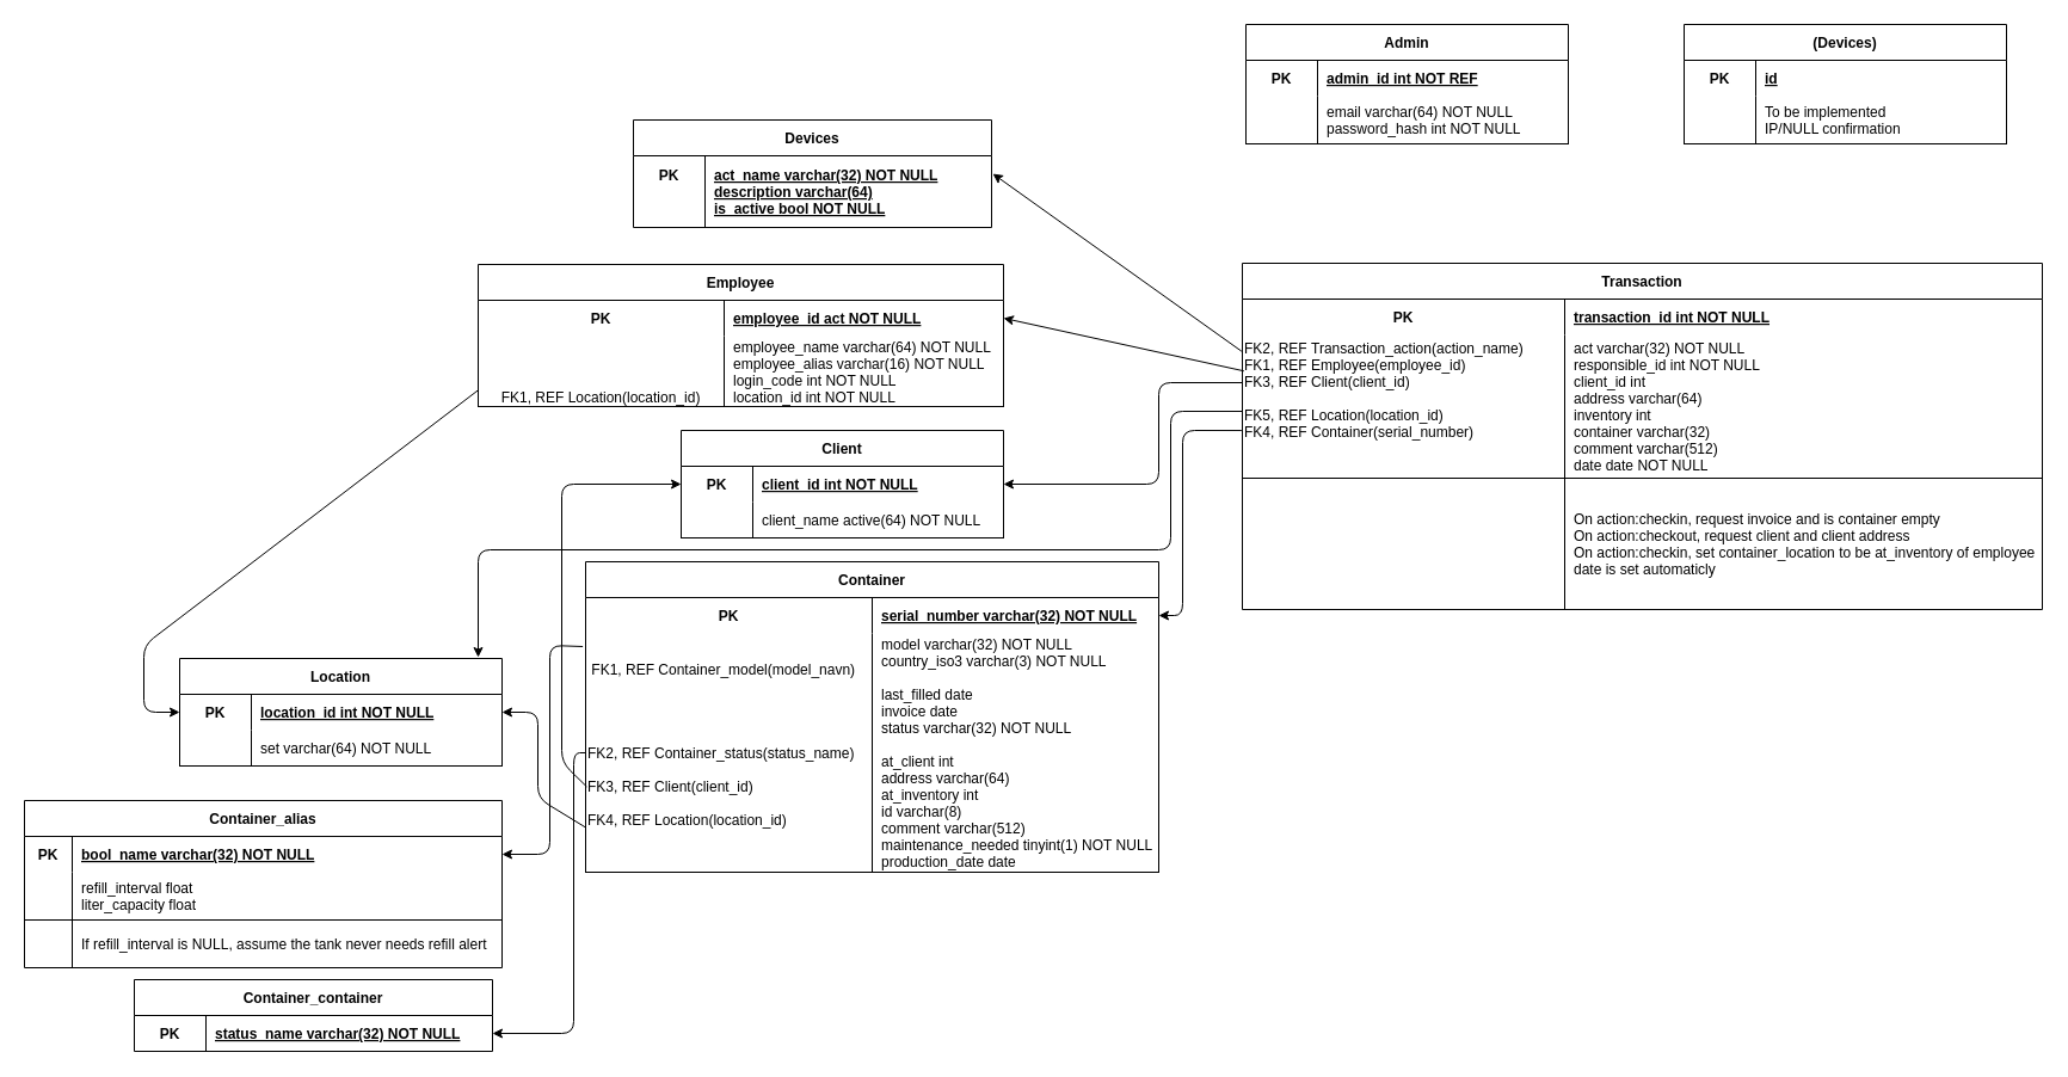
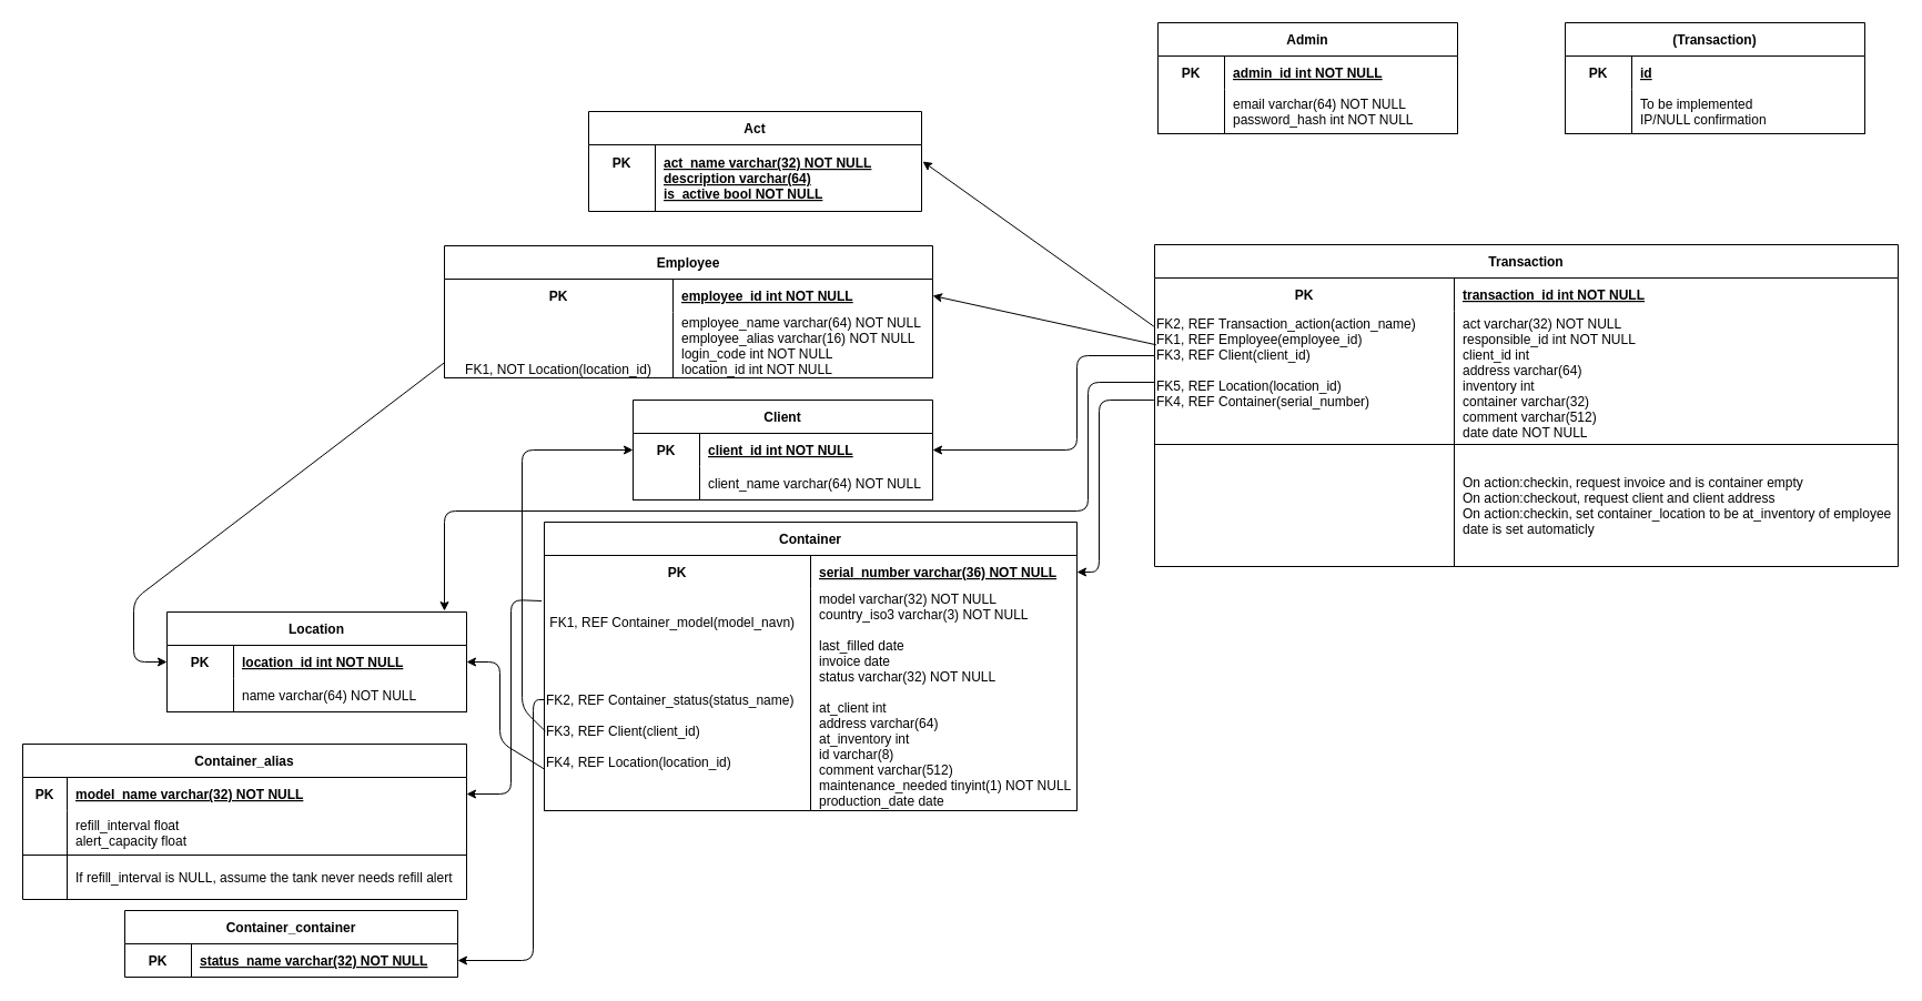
- <mxCell id="75" value="(Devices)" style="shape=table;startSize=30;container=1;collapsible=1;childLayout=tableLayout;fixedRows=1;rowLines=0;fontStyle=1;align=center;resizeLast=1;" parent="1" vertex="1"><mxGeometry x="1410" y="20" width="270" height="100" as="geometry" /></mxCell>
+ <mxCell id="75" value="(Transaction)" style="shape=table;startSize=30;container=1;collapsible=1;childLayout=tableLayout;fixedRows=1;rowLines=0;fontStyle=1;align=center;resizeLast=1;" parent="1" vertex="1"><mxGeometry x="1410" y="20" width="270" height="100" as="geometry" /></mxCell>
- <mxCell id="47" value="admin_id int NOT REF" style="shape=partialRectangle;connectable=0;fillColor=none;top=0;left=0;bottom=0;right=0;align=left;spacingLeft=6;fontStyle=5;overflow=hidden;" parent="45" vertex="1"><mxGeometry x="60" width="210" height="30" as="geometry"><mxRectangle width="210" height="30" as="alternateBounds" /></mxGeometry></mxCell>
+ <mxCell id="47" value="admin_id int NOT NULL" style="shape=partialRectangle;connectable=0;fillColor=none;top=0;left=0;bottom=0;right=0;align=left;spacingLeft=6;fontStyle=5;overflow=hidden;" parent="45" vertex="1"><mxGeometry x="60" width="210" height="30" as="geometry"><mxRectangle width="210" height="30" as="alternateBounds" /></mxGeometry></mxCell>
- <mxCell id="12" value="Devices" style="shape=table;startSize=30;container=1;collapsible=1;childLayout=tableLayout;fixedRows=1;rowLines=0;fontStyle=1;align=center;resizeLast=1;" parent="1" vertex="1"><mxGeometry x="530" y="100" width="300" height="90" as="geometry" /></mxCell>
+ <mxCell id="12" value="Act" style="shape=table;startSize=30;container=1;collapsible=1;childLayout=tableLayout;fixedRows=1;rowLines=0;fontStyle=1;align=center;resizeLast=1;" parent="1" vertex="1"><mxGeometry x="530" y="100" width="300" height="90" as="geometry" /></mxCell>
- <mxCell id="19" value="employee_id act NOT NULL" style="shape=partialRectangle;connectable=0;fillColor=none;top=0;left=0;bottom=0;right=0;align=left;spacingLeft=6;fontStyle=5;overflow=hidden;" parent="17" vertex="1"><mxGeometry x="206" width="234" height="30" as="geometry"><mxRectangle width="234" height="30" as="alternateBounds" /></mxGeometry></mxCell>
+ <mxCell id="19" value="employee_id int NOT NULL" style="shape=partialRectangle;connectable=0;fillColor=none;top=0;left=0;bottom=0;right=0;align=left;spacingLeft=6;fontStyle=5;overflow=hidden;" parent="17" vertex="1"><mxGeometry x="206" width="234" height="30" as="geometry"><mxRectangle width="234" height="30" as="alternateBounds" /></mxGeometry></mxCell>
- <mxCell id="21" value="&#10; &#10;&#10;FK1, REF Location(location_id)" style="shape=partialRectangle;connectable=0;fillColor=none;top=0;left=0;bottom=0;right=0;fontStyle=0;overflow=hidden;" parent="20" vertex="1"><mxGeometry width="206" height="59" as="geometry"><mxRectangle width="206" height="59" as="alternateBounds" /></mxGeometry></mxCell>
+ <mxCell id="21" value="&#10; &#10;&#10;FK1, NOT Location(location_id)" style="shape=partialRectangle;connectable=0;fillColor=none;top=0;left=0;bottom=0;right=0;fontStyle=0;overflow=hidden;" parent="20" vertex="1"><mxGeometry width="206" height="59" as="geometry"><mxRectangle width="206" height="59" as="alternateBounds" /></mxGeometry></mxCell>
- <mxCell id="36" value="client_name active(64) NOT NULL" style="shape=partialRectangle;connectable=0;fillColor=none;top=0;left=0;bottom=0;right=0;align=left;spacingLeft=6;fontStyle=0;overflow=hidden;" parent="34" vertex="1"><mxGeometry x="60" width="210" height="30" as="geometry"><mxRectangle width="210" height="30" as="alternateBounds" /></mxGeometry></mxCell>
+ <mxCell id="36" value="client_name varchar(64) NOT NULL" style="shape=partialRectangle;connectable=0;fillColor=none;top=0;left=0;bottom=0;right=0;align=left;spacingLeft=6;fontStyle=0;overflow=hidden;" parent="34" vertex="1"><mxGeometry x="60" width="210" height="30" as="geometry"><mxRectangle width="210" height="30" as="alternateBounds" /></mxGeometry></mxCell>
- <mxCell id="40" value="serial_number varchar(32) NOT NULL" style="shape=partialRectangle;connectable=0;fillColor=none;top=0;left=0;bottom=0;right=0;align=left;spacingLeft=6;fontStyle=5;overflow=hidden;" parent="38" vertex="1"><mxGeometry x="240" width="240" height="30" as="geometry"><mxRectangle width="240" height="30" as="alternateBounds" /></mxGeometry></mxCell>
+ <mxCell id="40" value="serial_number varchar(36) NOT NULL" style="shape=partialRectangle;connectable=0;fillColor=none;top=0;left=0;bottom=0;right=0;align=left;spacingLeft=6;fontStyle=5;overflow=hidden;" parent="38" vertex="1"><mxGeometry x="240" width="240" height="30" as="geometry"><mxRectangle width="240" height="30" as="alternateBounds" /></mxGeometry></mxCell>
- <mxCell id="29" value="set varchar(64) NOT NULL" style="shape=partialRectangle;connectable=0;fillColor=none;top=0;left=0;bottom=0;right=0;align=left;spacingLeft=6;fontStyle=0;overflow=hidden;" parent="27" vertex="1"><mxGeometry x="60" width="210" height="30" as="geometry"><mxRectangle width="210" height="30" as="alternateBounds" /></mxGeometry></mxCell>
+ <mxCell id="29" value="name varchar(64) NOT NULL" style="shape=partialRectangle;connectable=0;fillColor=none;top=0;left=0;bottom=0;right=0;align=left;spacingLeft=6;fontStyle=0;overflow=hidden;" parent="27" vertex="1"><mxGeometry x="60" width="210" height="30" as="geometry"><mxRectangle width="210" height="30" as="alternateBounds" /></mxGeometry></mxCell>
- <mxCell id="67" value="bool_name varchar(32) NOT NULL" style="shape=partialRectangle;connectable=0;fillColor=none;top=0;left=0;bottom=0;right=0;align=left;spacingLeft=6;fontStyle=5;overflow=hidden;" parent="65" vertex="1"><mxGeometry x="40" width="360" height="30" as="geometry"><mxRectangle width="360" height="30" as="alternateBounds" /></mxGeometry></mxCell>
+ <mxCell id="67" value="model_name varchar(32) NOT NULL" style="shape=partialRectangle;connectable=0;fillColor=none;top=0;left=0;bottom=0;right=0;align=left;spacingLeft=6;fontStyle=5;overflow=hidden;" parent="65" vertex="1"><mxGeometry x="40" width="360" height="30" as="geometry"><mxRectangle width="360" height="30" as="alternateBounds" /></mxGeometry></mxCell>
- <mxCell id="70" value="refill_interval float&#10;liter_capacity float" style="shape=partialRectangle;connectable=0;fillColor=none;top=0;left=0;bottom=0;right=0;align=left;spacingLeft=6;fontStyle=0;overflow=hidden;" parent="68" vertex="1"><mxGeometry x="40" width="360" height="40" as="geometry"><mxRectangle width="360" height="40" as="alternateBounds" /></mxGeometry></mxCell>
+ <mxCell id="70" value="refill_interval float&#10;alert_capacity float" style="shape=partialRectangle;connectable=0;fillColor=none;top=0;left=0;bottom=0;right=0;align=left;spacingLeft=6;fontStyle=0;overflow=hidden;" parent="68" vertex="1"><mxGeometry x="40" width="360" height="40" as="geometry"><mxRectangle width="360" height="40" as="alternateBounds" /></mxGeometry></mxCell>
